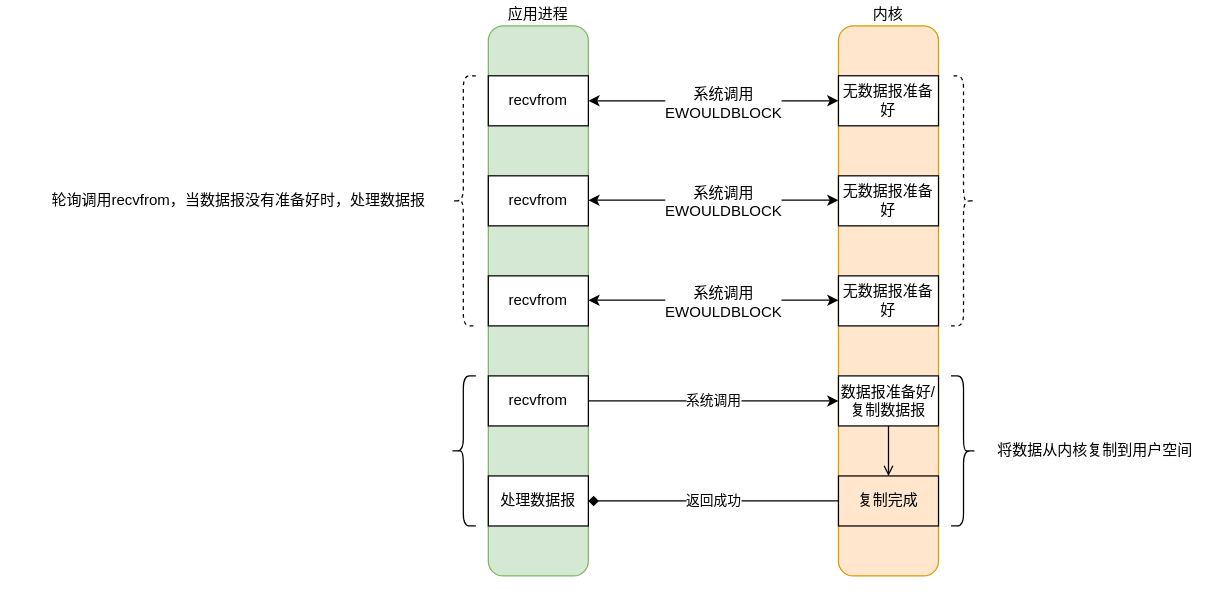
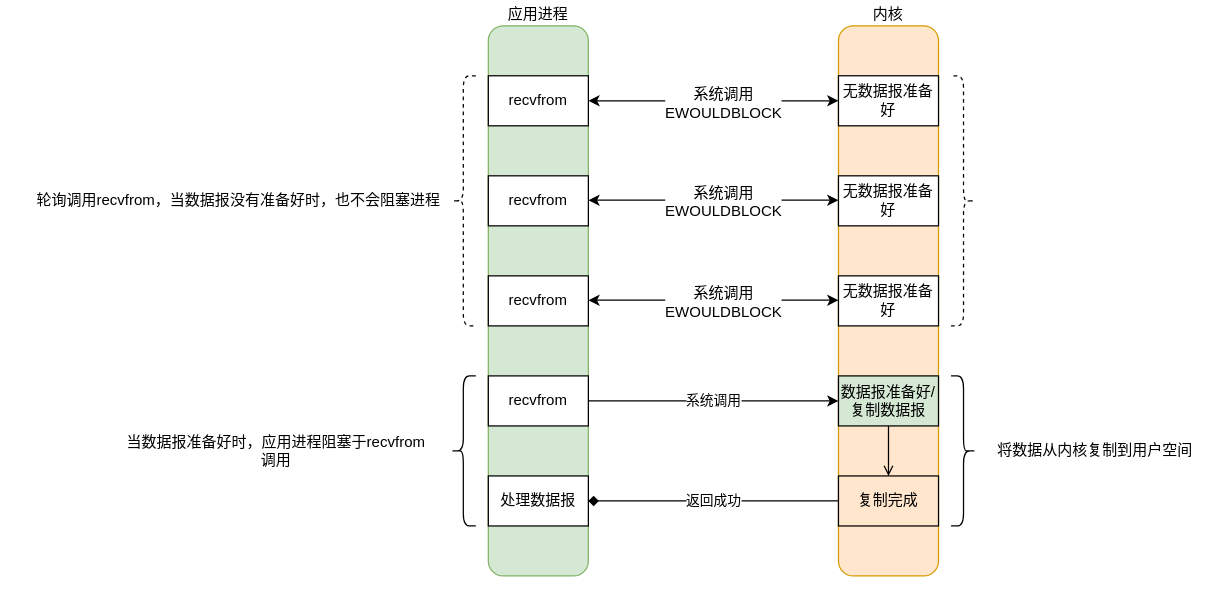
- <mxCell id="29" value="轮询调用recvfrom，当数据报没有准备好时，处理数据报" style="text;html=1;align=center;verticalAlign=middle;resizable=0;points=[];;autosize=1;" vertex="1" parent="1"><mxGeometry x="20" y="150" width="340" height="20" as="geometry" /></mxCell>
+ <mxCell id="29" value="轮询调用recvfrom，当数据报没有准备好时，也不会阻塞进程" style="text;html=1;align=center;verticalAlign=middle;resizable=0;points=[];;autosize=1;" vertex="1" parent="1"><mxGeometry x="20" y="150" width="340" height="20" as="geometry" /></mxCell>
- <mxCell id="9" value="数据报准备好/复制数据报" style="rounded=0;whiteSpace=wrap;html=1;" parent="1" vertex="1"><mxGeometry x="670" y="300" width="80" height="40" as="geometry" /></mxCell>
+ <mxCell id="9" value="数据报准备好/复制数据报" style="rounded=0;whiteSpace=wrap;html=1;fillColor=#d5e8d4;" parent="1" vertex="1"><mxGeometry x="670" y="300" width="80" height="40" as="geometry" /></mxCell>
+ <mxCell id="15" value="当数据报准备好时，应用进程阻塞于&lt;span style=&quot;white-space: normal&quot;&gt;recvfrom调用&lt;/span&gt;" style="text;html=1;align=center;verticalAlign=middle;resizable=0;points=[];;autosize=1;" parent="1" vertex="1"><mxGeometry x="80" y="350" width="280" height="20" as="geometry" /></mxCell>
